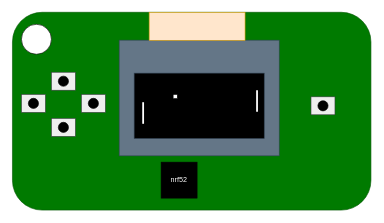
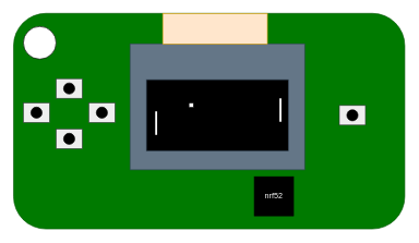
- <mxCell id="5" value="&lt;div&gt;nrf52&lt;/div&gt;" style="rounded=0;whiteSpace=wrap;html=1;fillColor=#000000;fontColor=#FFFFFF;" parent="1" vertex="1"><mxGeometry x="268" y="270" width="60" height="60" as="geometry" /></mxCell>
+ <mxCell id="5" value="&lt;div&gt;nrf52&lt;/div&gt;" style="rounded=0;whiteSpace=wrap;html=1;fillColor=#000000;fontColor=#FFFFFF;" parent="1" vertex="1"><mxGeometry x="388" y="270" width="60" height="60" as="geometry" /></mxCell>
